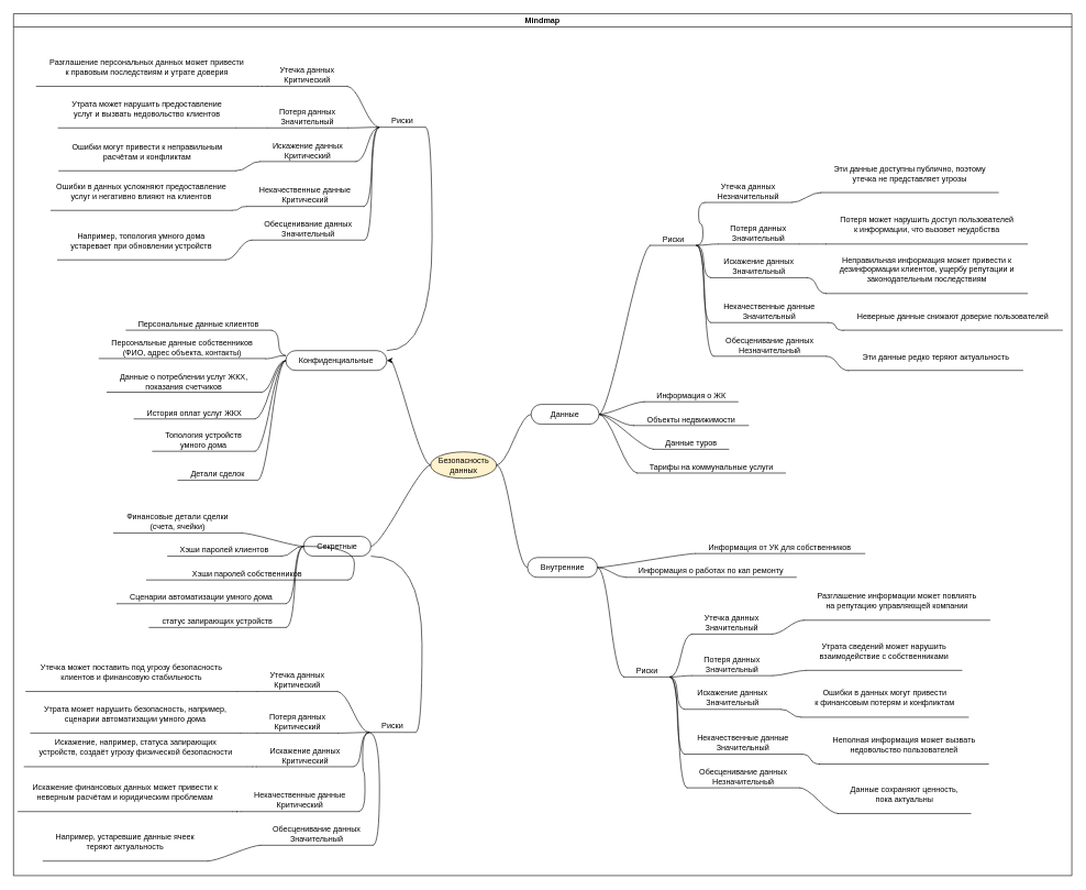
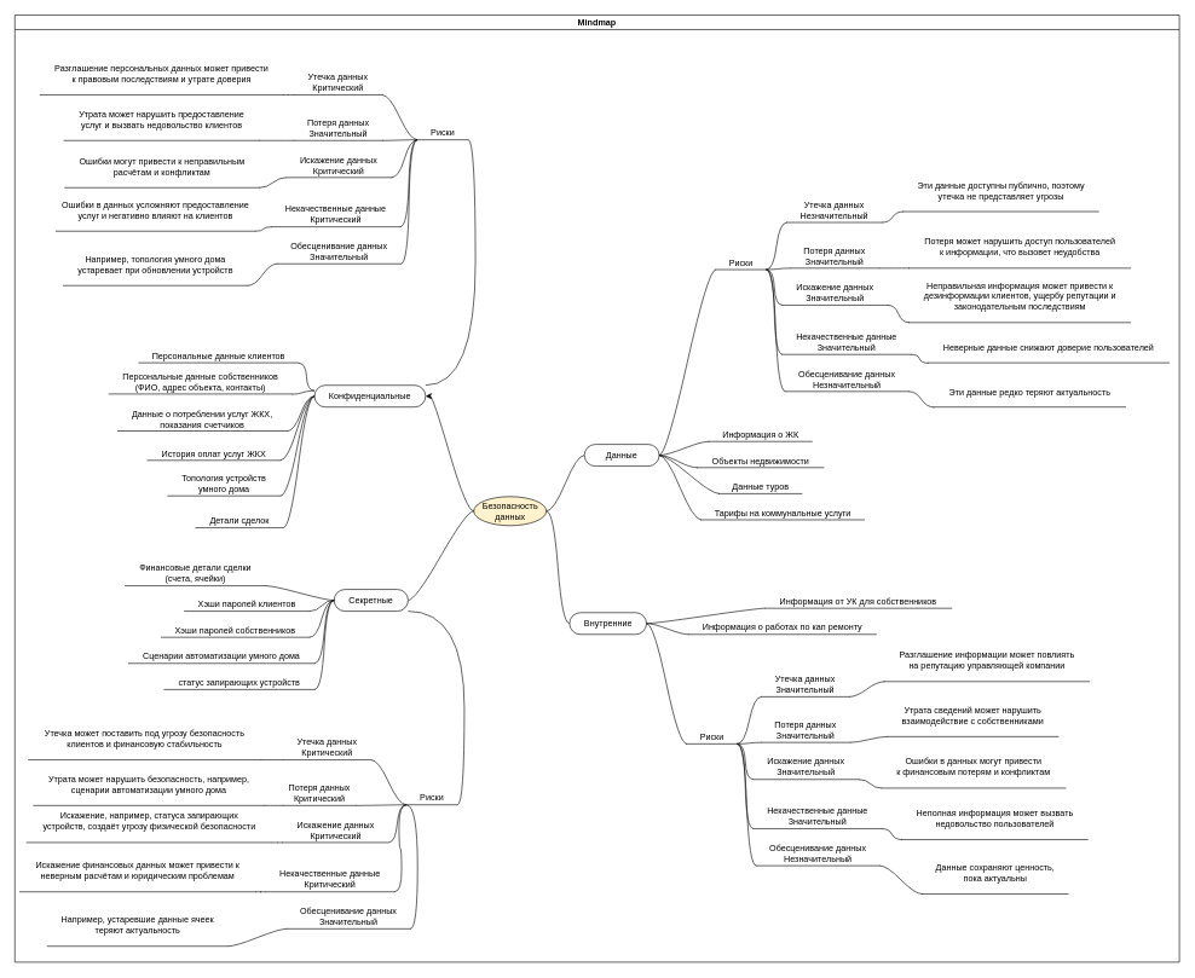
- <mxCell id="48" value="Утечка данных&lt;br&gt;Незначительный" style="whiteSpace=wrap;html=1;shape=partialRectangle;top=0;left=0;bottom=1;right=0;points=[[0,1],[1,1]];fillColor=none;align=center;verticalAlign=bottom;routingCenterY=0.5;snapToPoint=1;recursiveResize=0;autosize=1;treeFolding=1;treeMoving=1;newEdgeStyle={&quot;edgeStyle&quot;:&quot;entityRelationEdgeStyle&quot;,&quot;startArrow&quot;:&quot;none&quot;,&quot;endArrow&quot;:&quot;none&quot;,&quot;segment&quot;:10,&quot;curved&quot;:1,&quot;sourcePerimeterSpacing&quot;:0,&quot;targetPerimeterSpacing&quot;:0};" vertex="1" parent="2"><mxGeometry x="1049" y="245" width="131" height="41" as="geometry" /></mxCell>
+ <mxCell id="48" value="Утечка данных&lt;br&gt;Незначительный" style="whiteSpace=wrap;html=1;shape=partialRectangle;top=0;left=0;bottom=1;right=0;points=[[0,1],[1,1]];fillColor=none;align=center;verticalAlign=bottom;routingCenterY=0.5;snapToPoint=1;recursiveResize=0;autosize=1;treeFolding=1;treeMoving=1;newEdgeStyle={&quot;edgeStyle&quot;:&quot;entityRelationEdgeStyle&quot;,&quot;startArrow&quot;:&quot;none&quot;,&quot;endArrow&quot;:&quot;none&quot;,&quot;segment&quot;:10,&quot;curved&quot;:1,&quot;sourcePerimeterSpacing&quot;:0,&quot;targetPerimeterSpacing&quot;:0};" vertex="1" parent="2"><mxGeometry x="1064" y="245" width="131" height="41" as="geometry" /></mxCell>
- <mxCell id="13" value="Внутренние" style="whiteSpace=wrap;html=1;rounded=1;arcSize=50;align=center;verticalAlign=middle;strokeWidth=1;autosize=1;spacing=4;treeFolding=1;treeMoving=1;newEdgeStyle={&quot;edgeStyle&quot;:&quot;entityRelationEdgeStyle&quot;,&quot;startArrow&quot;:&quot;none&quot;,&quot;endArrow&quot;:&quot;none&quot;,&quot;segment&quot;:10,&quot;curved&quot;:1,&quot;sourcePerimeterSpacing&quot;:0,&quot;targetPerimeterSpacing&quot;:0};" vertex="1" parent="2"><mxGeometry x="779.5" y="824" width="106" height="30" as="geometry" /></mxCell>
+ <mxCell id="13" value="Внутренние" style="whiteSpace=wrap;html=1;rounded=1;arcSize=50;align=center;verticalAlign=middle;strokeWidth=1;autosize=1;spacing=4;treeFolding=1;treeMoving=1;newEdgeStyle={&quot;edgeStyle&quot;:&quot;entityRelationEdgeStyle&quot;,&quot;startArrow&quot;:&quot;none&quot;,&quot;endArrow&quot;:&quot;none&quot;,&quot;segment&quot;:10,&quot;curved&quot;:1,&quot;sourcePerimeterSpacing&quot;:0,&quot;targetPerimeterSpacing&quot;:0};" vertex="1" parent="2"><mxGeometry x="764.5" y="824" width="106" height="30" as="geometry" /></mxCell>
- <mxCell id="23" value="Хэши паролей собственников" style="whiteSpace=wrap;html=1;shape=partialRectangle;top=0;left=0;bottom=1;right=0;points=[[0,1],[1,1]];fillColor=none;align=center;verticalAlign=bottom;routingCenterY=0.5;snapToPoint=1;recursiveResize=0;autosize=1;treeFolding=1;treeMoving=1;newEdgeStyle={&quot;edgeStyle&quot;:&quot;entityRelationEdgeStyle&quot;,&quot;startArrow&quot;:&quot;none&quot;,&quot;endArrow&quot;:&quot;none&quot;,&quot;segment&quot;:10,&quot;curved&quot;:1,&quot;sourcePerimeterSpacing&quot;:0,&quot;targetPerimeterSpacing&quot;:0};" vertex="1" parent="2"><mxGeometry x="202" y="832" width="305" height="26" as="geometry" /></mxCell>
+ <mxCell id="23" value="Хэши паролей собственников" style="whiteSpace=wrap;html=1;shape=partialRectangle;top=0;left=0;bottom=1;right=0;points=[[0,1],[1,1]];fillColor=none;align=center;verticalAlign=bottom;routingCenterY=0.5;snapToPoint=1;recursiveResize=0;autosize=1;treeFolding=1;treeMoving=1;newEdgeStyle={&quot;edgeStyle&quot;:&quot;entityRelationEdgeStyle&quot;,&quot;startArrow&quot;:&quot;none&quot;,&quot;endArrow&quot;:&quot;none&quot;,&quot;segment&quot;:10,&quot;curved&quot;:1,&quot;sourcePerimeterSpacing&quot;:0,&quot;targetPerimeterSpacing&quot;:0};" vertex="1" parent="2"><mxGeometry x="202" y="832" width="204" height="26" as="geometry" /></mxCell>
- <mxCell id="91" value="Потеря данных&lt;br&gt;Критический" style="whiteSpace=wrap;html=1;shape=partialRectangle;top=0;left=0;bottom=1;right=0;points=[[0,1],[1,1]];fillColor=none;align=center;verticalAlign=bottom;routingCenterY=0.5;snapToPoint=1;recursiveResize=0;autosize=1;treeFolding=1;treeMoving=1;newEdgeStyle={&quot;edgeStyle&quot;:&quot;entityRelationEdgeStyle&quot;,&quot;startArrow&quot;:&quot;none&quot;,&quot;endArrow&quot;:&quot;none&quot;,&quot;segment&quot;:10,&quot;curved&quot;:1,&quot;sourcePerimeterSpacing&quot;:0,&quot;targetPerimeterSpacing&quot;:0};" vertex="1" parent="2"><mxGeometry x="370" y="1049" width="122" height="41" as="geometry" /></mxCell>
+ <mxCell id="91" value="Потеря данных&lt;br&gt;Критический" style="whiteSpace=wrap;html=1;shape=partialRectangle;top=0;left=0;bottom=1;right=0;points=[[0,1],[1,1]];fillColor=none;align=center;verticalAlign=bottom;routingCenterY=0.5;snapToPoint=1;recursiveResize=0;autosize=1;treeFolding=1;treeMoving=1;newEdgeStyle={&quot;edgeStyle&quot;:&quot;entityRelationEdgeStyle&quot;,&quot;startArrow&quot;:&quot;none&quot;,&quot;endArrow&quot;:&quot;none&quot;,&quot;segment&quot;:10,&quot;curved&quot;:1,&quot;sourcePerimeterSpacing&quot;:0,&quot;targetPerimeterSpacing&quot;:0};" vertex="1" parent="2"><mxGeometry x="370" y="1049" width="100" height="41" as="geometry" /></mxCell>
